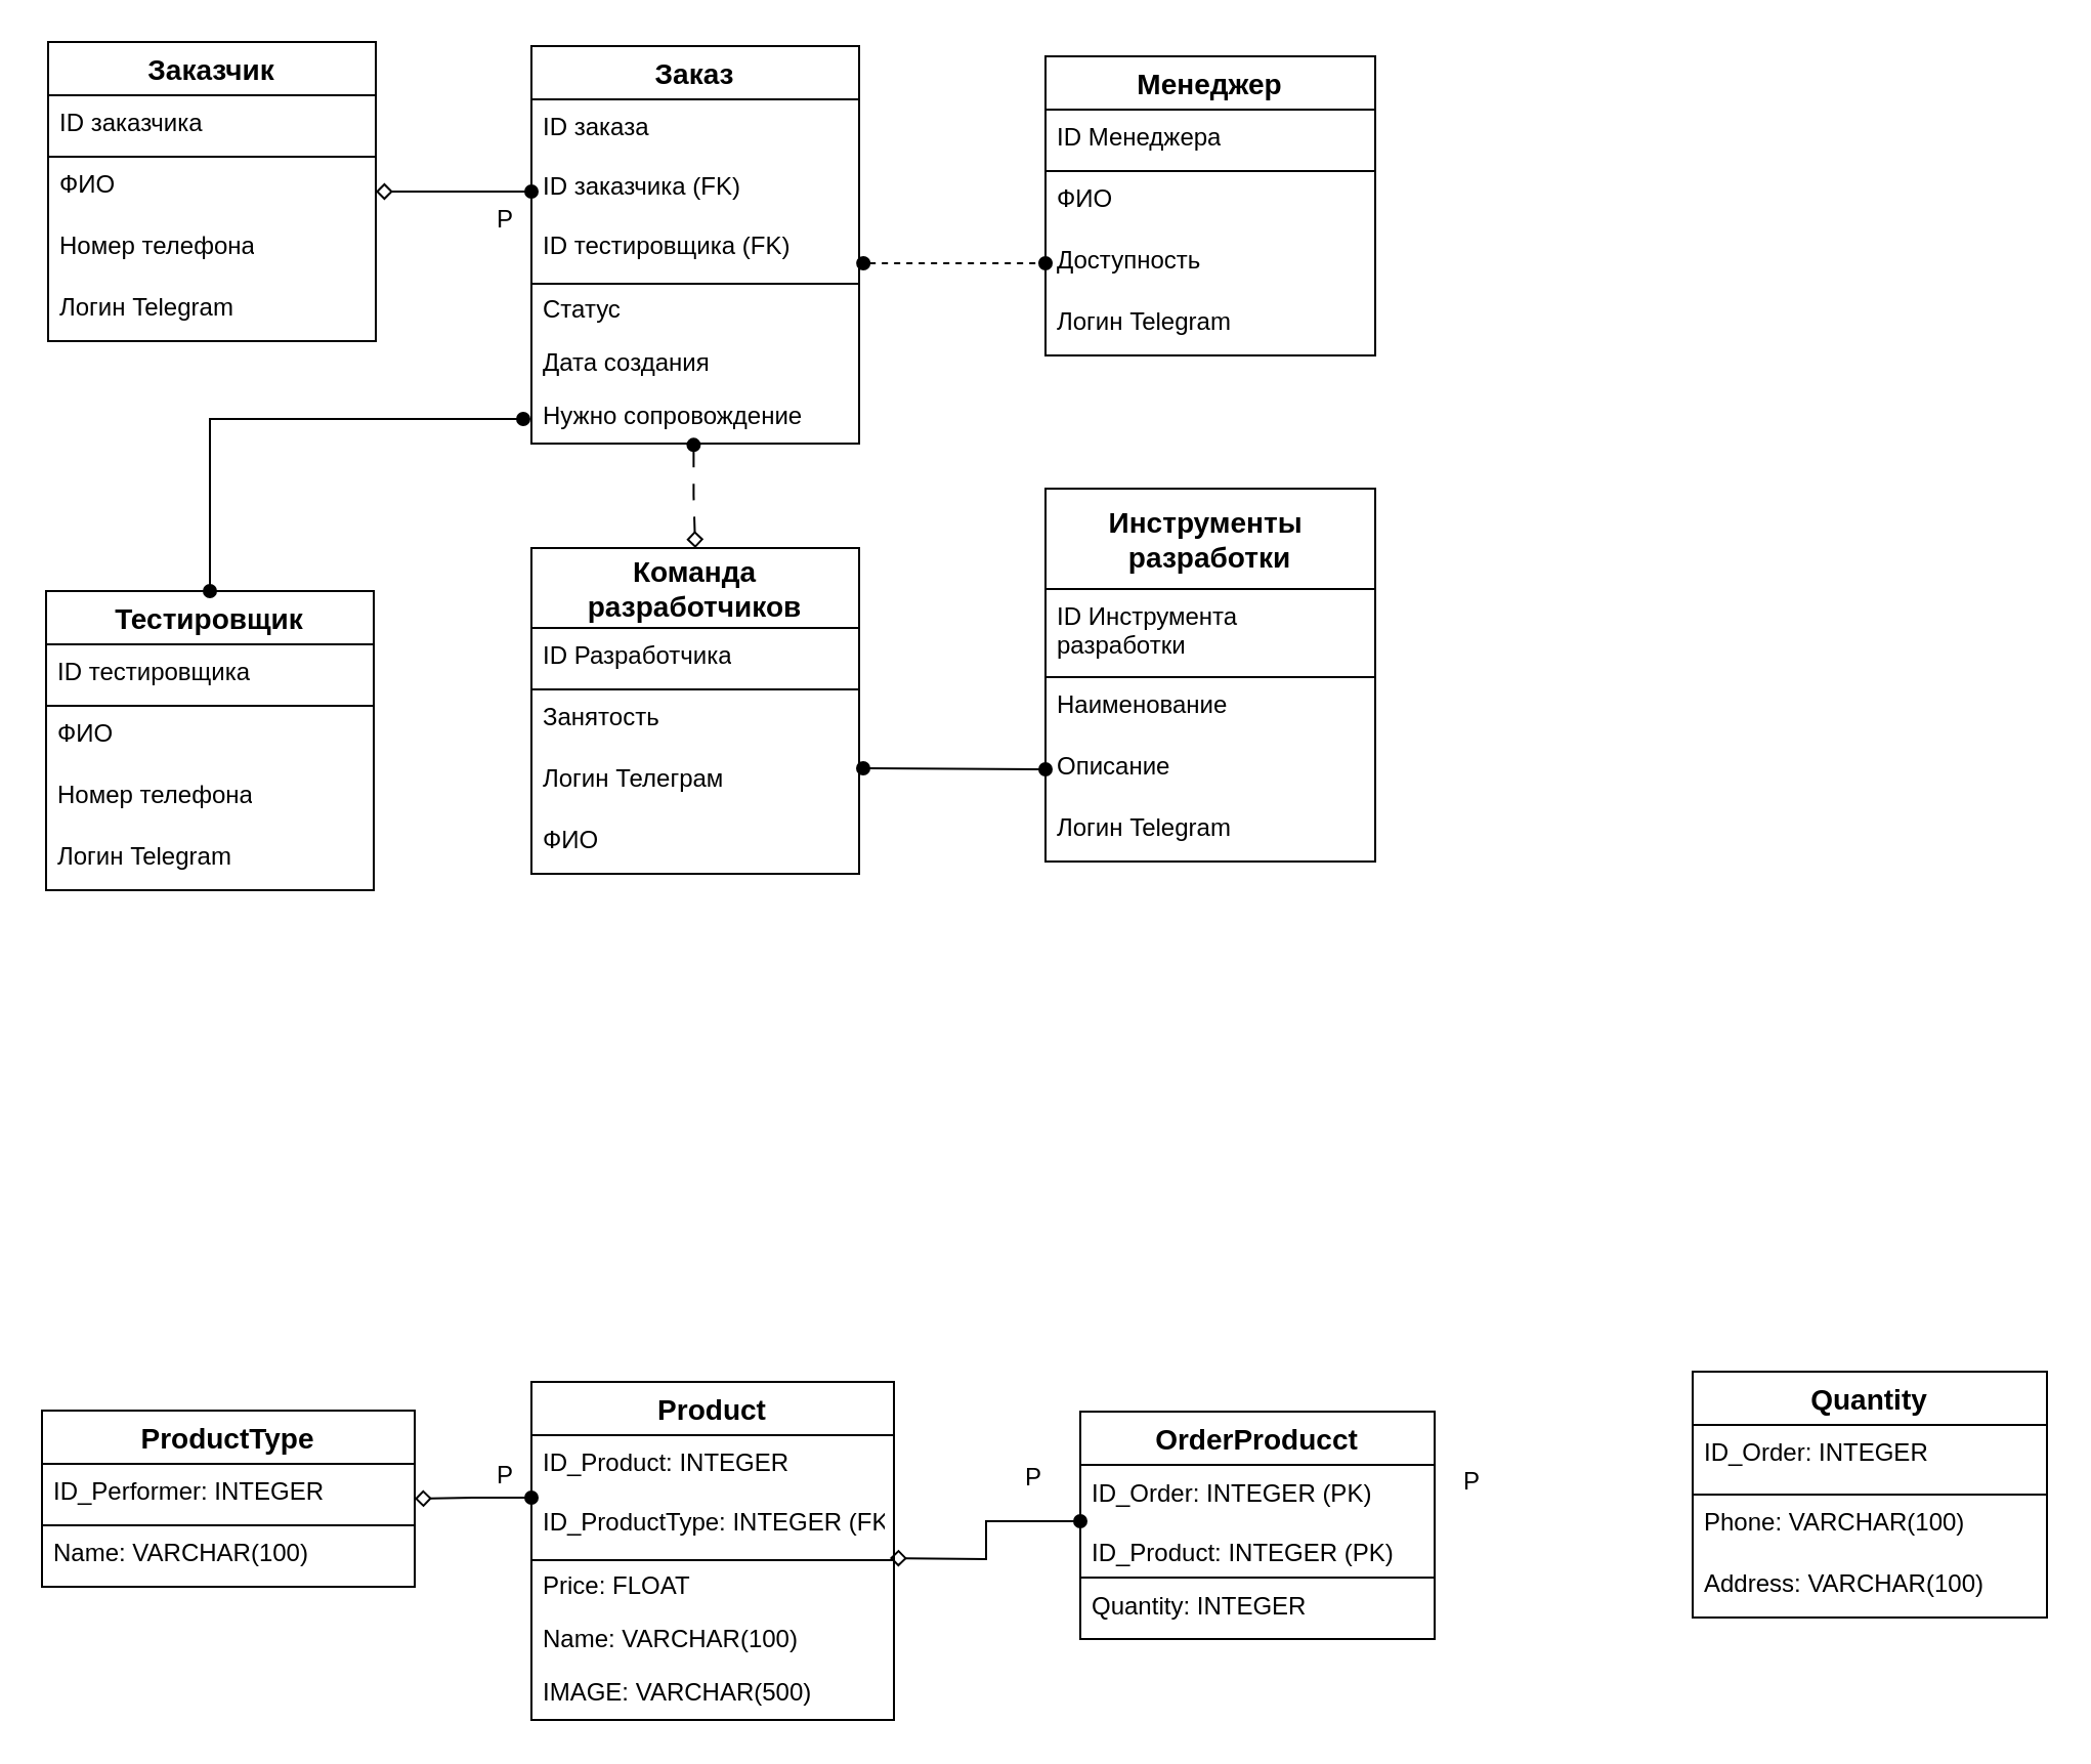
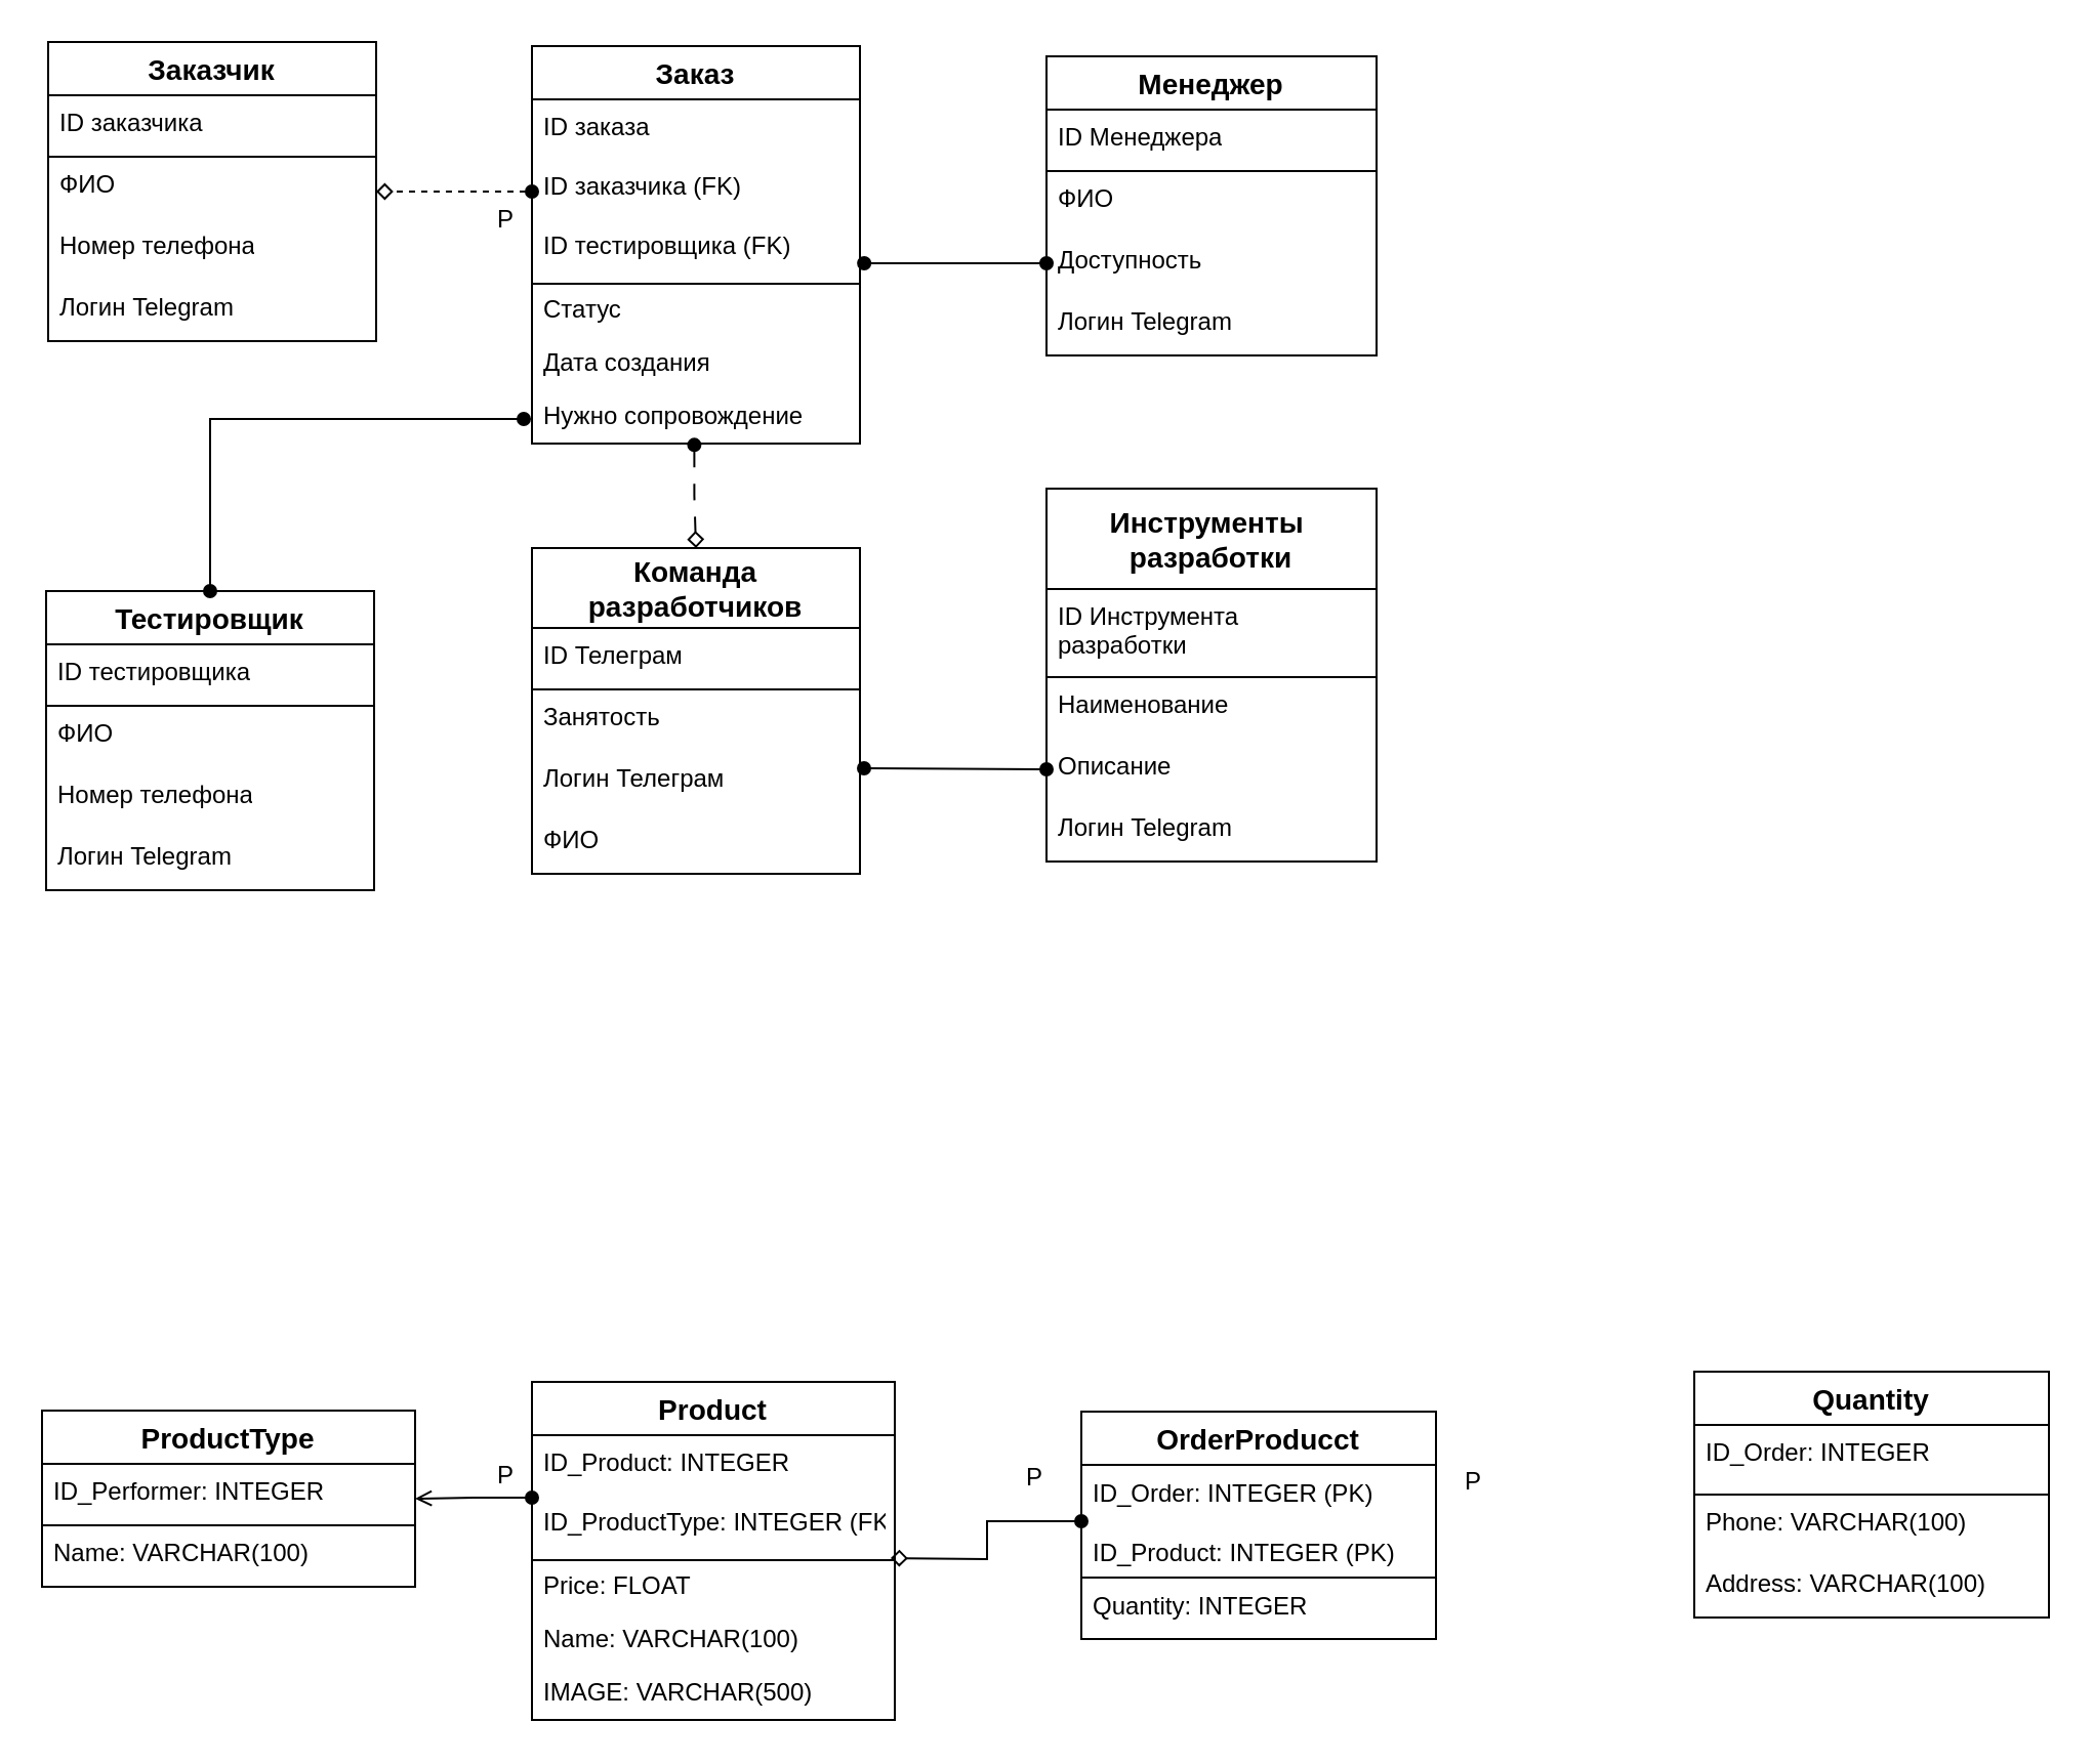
- <mxCell id="13" style="edgeStyle=orthogonalEdgeStyle;rounded=0;orthogonalLoop=1;jettySize=auto;html=1;endArrow=diamond;endFill=0;startArrow=oval;startFill=1;" parent="1" source="3" target="8" edge="1"><mxGeometry relative="1" as="geometry" /></mxCell>
+ <mxCell id="13" style="edgeStyle=orthogonalEdgeStyle;rounded=0;orthogonalLoop=1;jettySize=auto;html=1;endArrow=diamond;endFill=0;startArrow=oval;startFill=1;dashed=1;" parent="1" source="3" target="8" edge="1"><mxGeometry relative="1" as="geometry" /></mxCell>
- <mxCell id="34" style="edgeStyle=orthogonalEdgeStyle;rounded=0;orthogonalLoop=1;jettySize=auto;html=1;endArrow=oval;endFill=1;startArrow=oval;startFill=1;exitX=1.013;exitY=0.889;exitDx=0;exitDy=0;exitPerimeter=0;entryX=0;entryY=0.5;entryDx=0;entryDy=0;dashed=1;" parent="1" source="3" target="22" edge="1"><mxGeometry relative="1" as="geometry"><mxPoint x="516" y="104" as="sourcePoint" /><mxPoint x="440" y="104" as="targetPoint" /></mxGeometry></mxCell>
+ <mxCell id="34" style="edgeStyle=orthogonalEdgeStyle;rounded=0;orthogonalLoop=1;jettySize=auto;html=1;endArrow=oval;endFill=1;startArrow=oval;startFill=1;exitX=1.013;exitY=0.889;exitDx=0;exitDy=0;exitPerimeter=0;entryX=0;entryY=0.5;entryDx=0;entryDy=0;" parent="1" source="3" target="22" edge="1"><mxGeometry relative="1" as="geometry"><mxPoint x="516" y="104" as="sourcePoint" /><mxPoint x="440" y="104" as="targetPoint" /></mxGeometry></mxCell>
- <mxCell id="15" value="ID Разработчика" style="text;strokeColor=default;fillColor=none;spacingLeft=4;spacingRight=4;overflow=hidden;rotatable=0;points=[[0,0.5],[1,0.5]];portConstraint=eastwest;fontSize=12;whiteSpace=wrap;html=1;" parent="14" vertex="1"><mxGeometry y="39" width="160" height="30" as="geometry" /></mxCell>
+ <mxCell id="15" value="ID Телеграм" style="text;strokeColor=default;fillColor=none;spacingLeft=4;spacingRight=4;overflow=hidden;rotatable=0;points=[[0,0.5],[1,0.5]];portConstraint=eastwest;fontSize=12;whiteSpace=wrap;html=1;" parent="14" vertex="1"><mxGeometry y="39" width="160" height="30" as="geometry" /></mxCell>
- <mxCell id="33" style="edgeStyle=orthogonalEdgeStyle;rounded=0;orthogonalLoop=1;jettySize=auto;html=1;endArrow=diamond;endFill=0;startArrow=oval;startFill=1;" parent="1" source="26" target="30" edge="1"><mxGeometry relative="1" as="geometry" /></mxCell>
+ <mxCell id="33" style="edgeStyle=orthogonalEdgeStyle;rounded=0;orthogonalLoop=1;jettySize=auto;html=1;endArrow=open;endFill=0;startArrow=oval;startFill=1;" parent="1" source="26" target="30" edge="1"><mxGeometry relative="1" as="geometry" /></mxCell>
